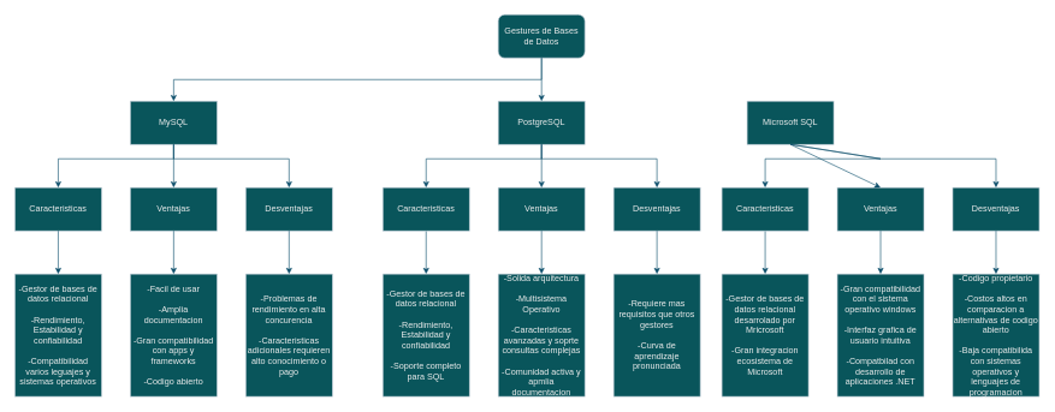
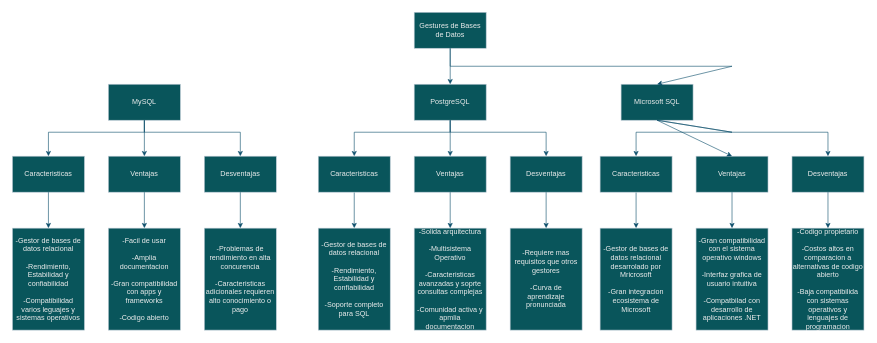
- <mxCell id="2" value="Gestures de Bases de Datos" style="whiteSpace=wrap;html=1;labelBackgroundColor=none;fillColor=#09555B;strokeColor=#BAC8D3;fontColor=#EEEEEE;rounded=1;" vertex="1" parent="1"><mxGeometry x="690" y="20" width="120" height="60" as="geometry" /></mxCell>
+ <mxCell id="2" value="Gestures de Bases de Datos" style="rounded=0;whiteSpace=wrap;html=1;labelBackgroundColor=none;fillColor=#09555B;strokeColor=#BAC8D3;fontColor=#EEEEEE;" vertex="1" parent="1"><mxGeometry x="690" y="20" width="120" height="60" as="geometry" /></mxCell>
- <mxCell id="8" value="" style="endArrow=classic;html=1;rounded=0;exitX=0.5;exitY=1;exitDx=0;exitDy=0;entryX=0.5;entryY=0;entryDx=0;entryDy=0;labelBackgroundColor=none;strokeColor=#0B4D6A;fontColor=default;" edge="1" parent="1" source="2" target="3"><mxGeometry width="50" height="50" relative="1" as="geometry"><mxPoint x="710" y="430" as="sourcePoint" /><mxPoint x="760" y="380" as="targetPoint" /><Array as="points"><mxPoint x="750" y="110" /><mxPoint x="240" y="110" /></Array></mxGeometry></mxCell>
+ <mxCell id="44" value="" style="endArrow=classic;html=1;rounded=0;exitX=0.5;exitY=1;exitDx=0;exitDy=0;entryX=0.5;entryY=0;entryDx=0;entryDy=0;labelBackgroundColor=none;strokeColor=#0B4D6A;fontColor=default;" edge="1" parent="1" source="2" target="31"><mxGeometry width="50" height="50" relative="1" as="geometry"><mxPoint x="710" y="430" as="sourcePoint" /><mxPoint x="760" y="380" as="targetPoint" /><Array as="points"><mxPoint x="750" y="110" /><mxPoint x="1220" y="110" /></Array></mxGeometry></mxCell>
